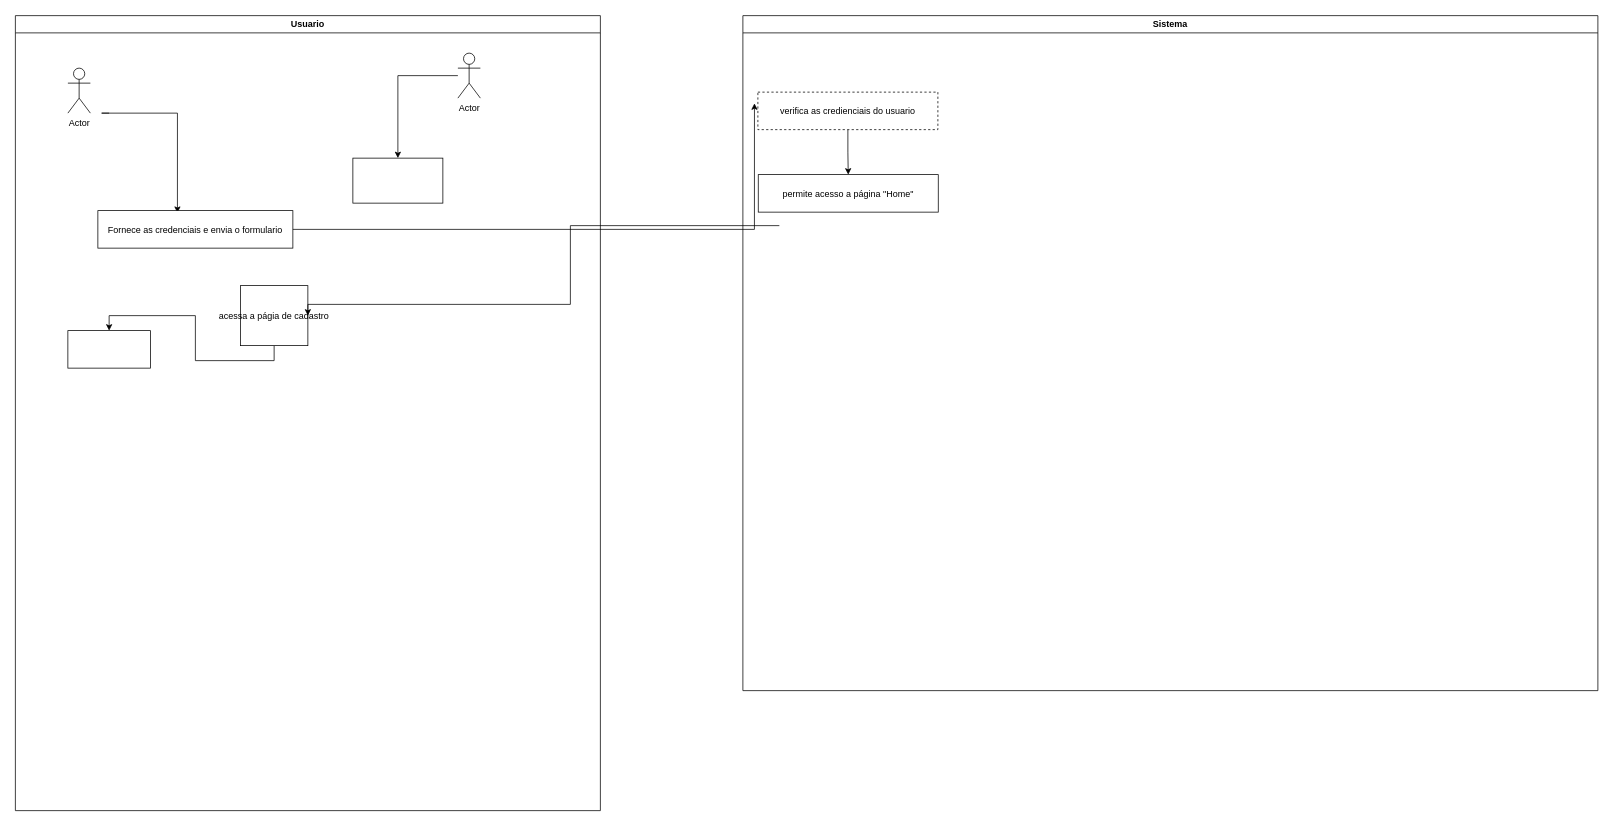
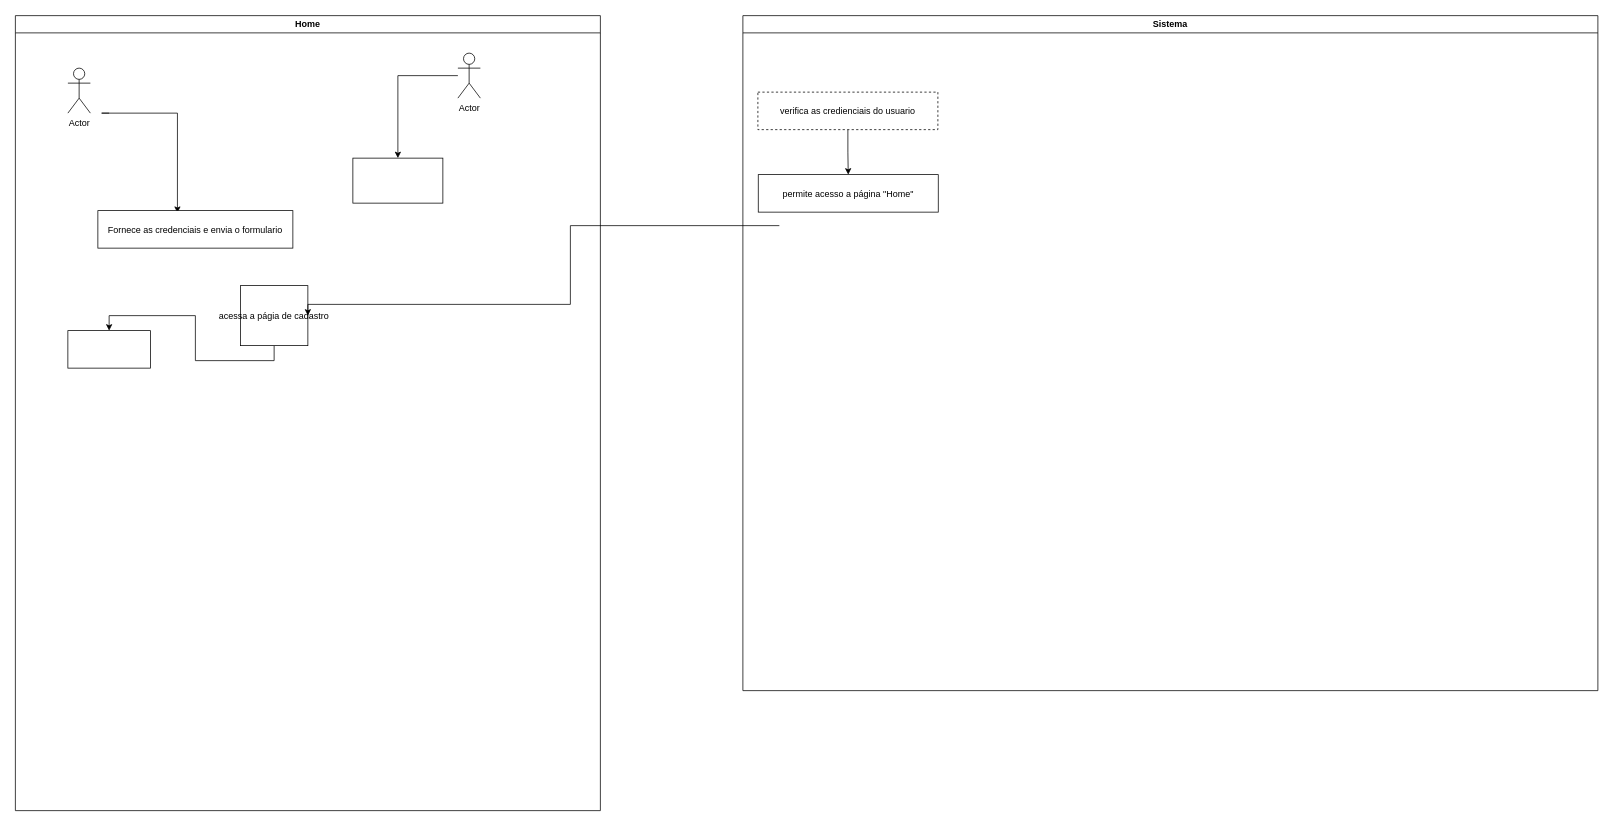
- <mxCell id="2" value="Usuario" style="swimlane;whiteSpace=wrap" parent="1" vertex="1"><mxGeometry x="20" y="20" width="780" height="1060" as="geometry" /></mxCell>
+ <mxCell id="2" value="Home" style="swimlane;whiteSpace=wrap" parent="1" vertex="1"><mxGeometry x="20" y="20" width="780" height="1060" as="geometry" /></mxCell>
- <mxCell id="17" style="edgeStyle=orthogonalEdgeStyle;rounded=0;orthogonalLoop=1;jettySize=auto;html=1;exitX=1;exitY=0.5;exitDx=0;exitDy=0;entryX=-0.019;entryY=0.3;entryDx=0;entryDy=0;entryPerimeter=0;" edge="1" parent="1" source="11" target="15"><mxGeometry relative="1" as="geometry" /></mxCell>
